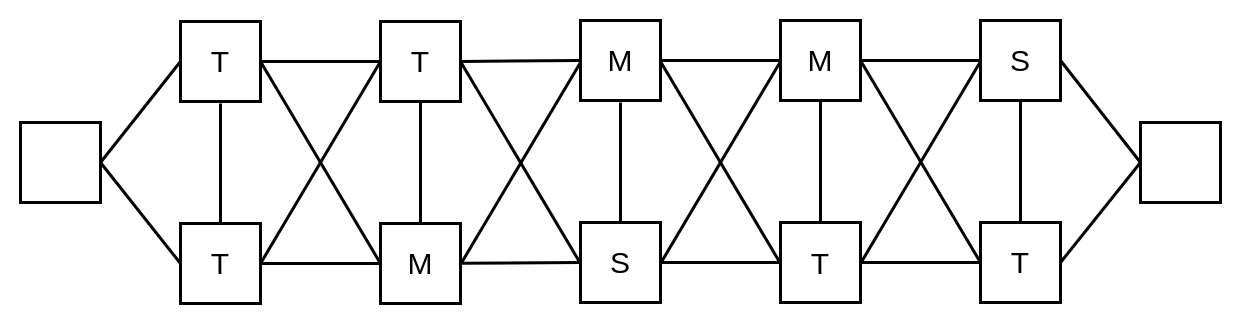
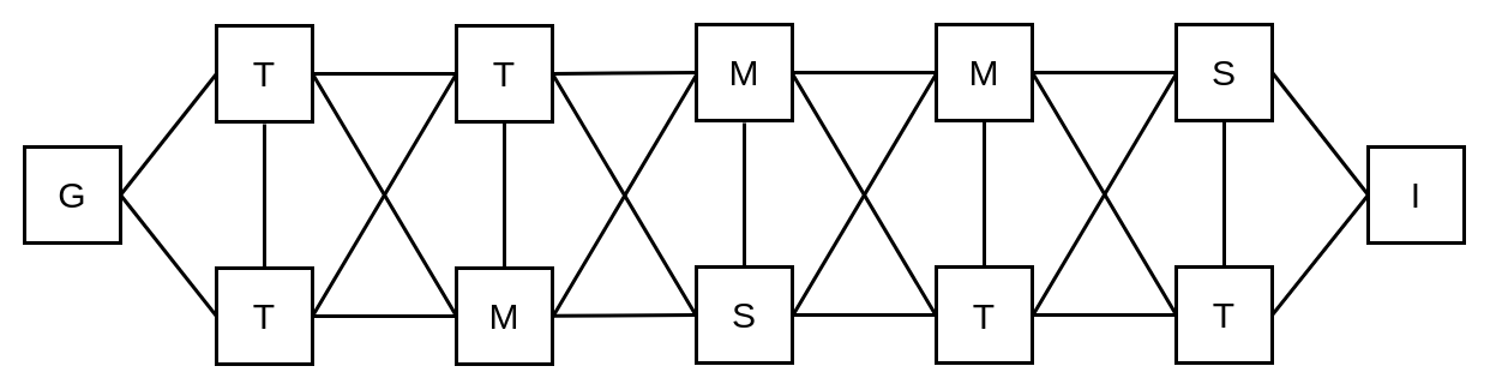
+ <mxCell id="18" value="&lt;font style=&quot;font-size: 30px&quot;&gt;G&lt;/font&gt;" style="text;html=1;strokeColor=none;fillColor=none;align=center;verticalAlign=middle;whiteSpace=wrap;rounded=0;strokeWidth=3;" vertex="1" parent="1"><mxGeometry x="30" y="147" width="60" height="30" as="geometry" /></mxCell>
+ <mxCell id="14" value="&lt;font style=&quot;font-size: 30px&quot;&gt;I&lt;/font&gt;" style="text;html=1;strokeColor=none;fillColor=none;align=center;verticalAlign=middle;whiteSpace=wrap;rounded=0;strokeWidth=3;" vertex="1" parent="1"><mxGeometry x="1150" y="147" width="60" height="30" as="geometry" /></mxCell>
